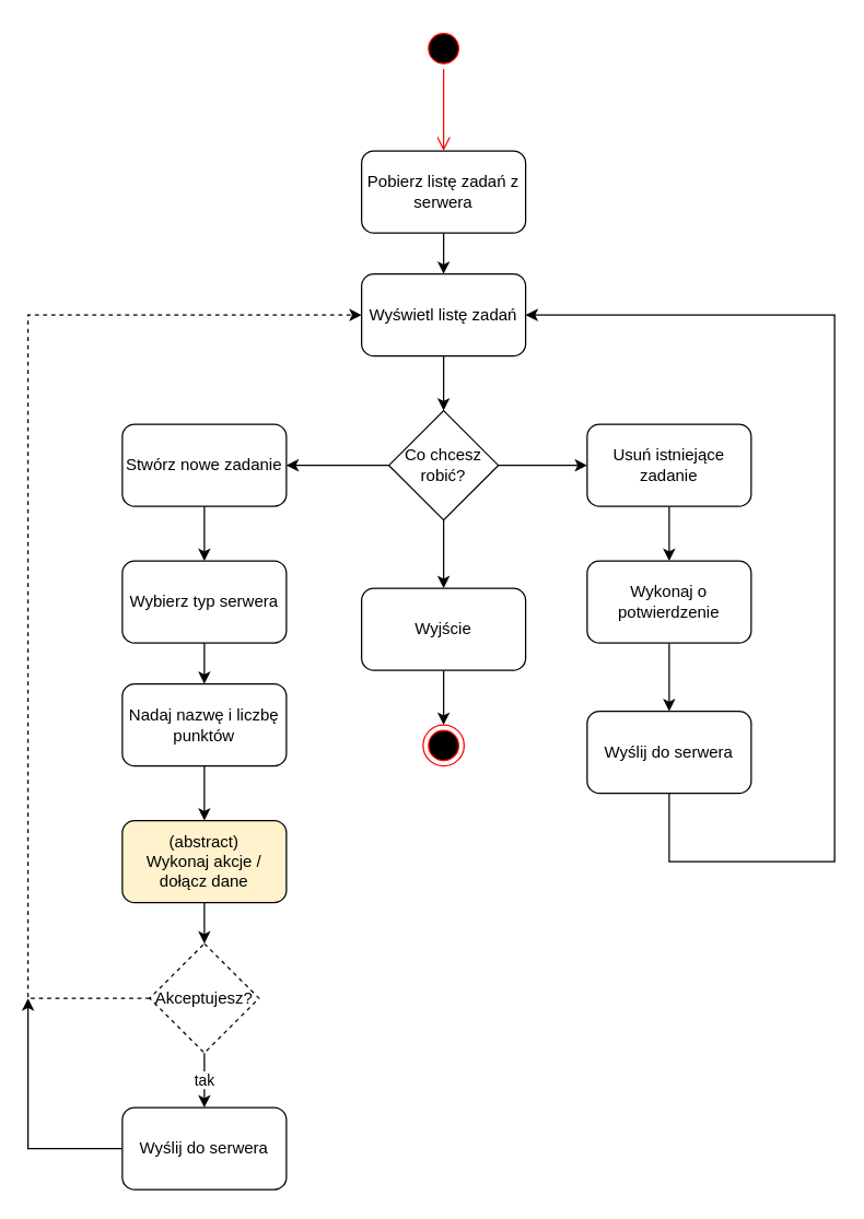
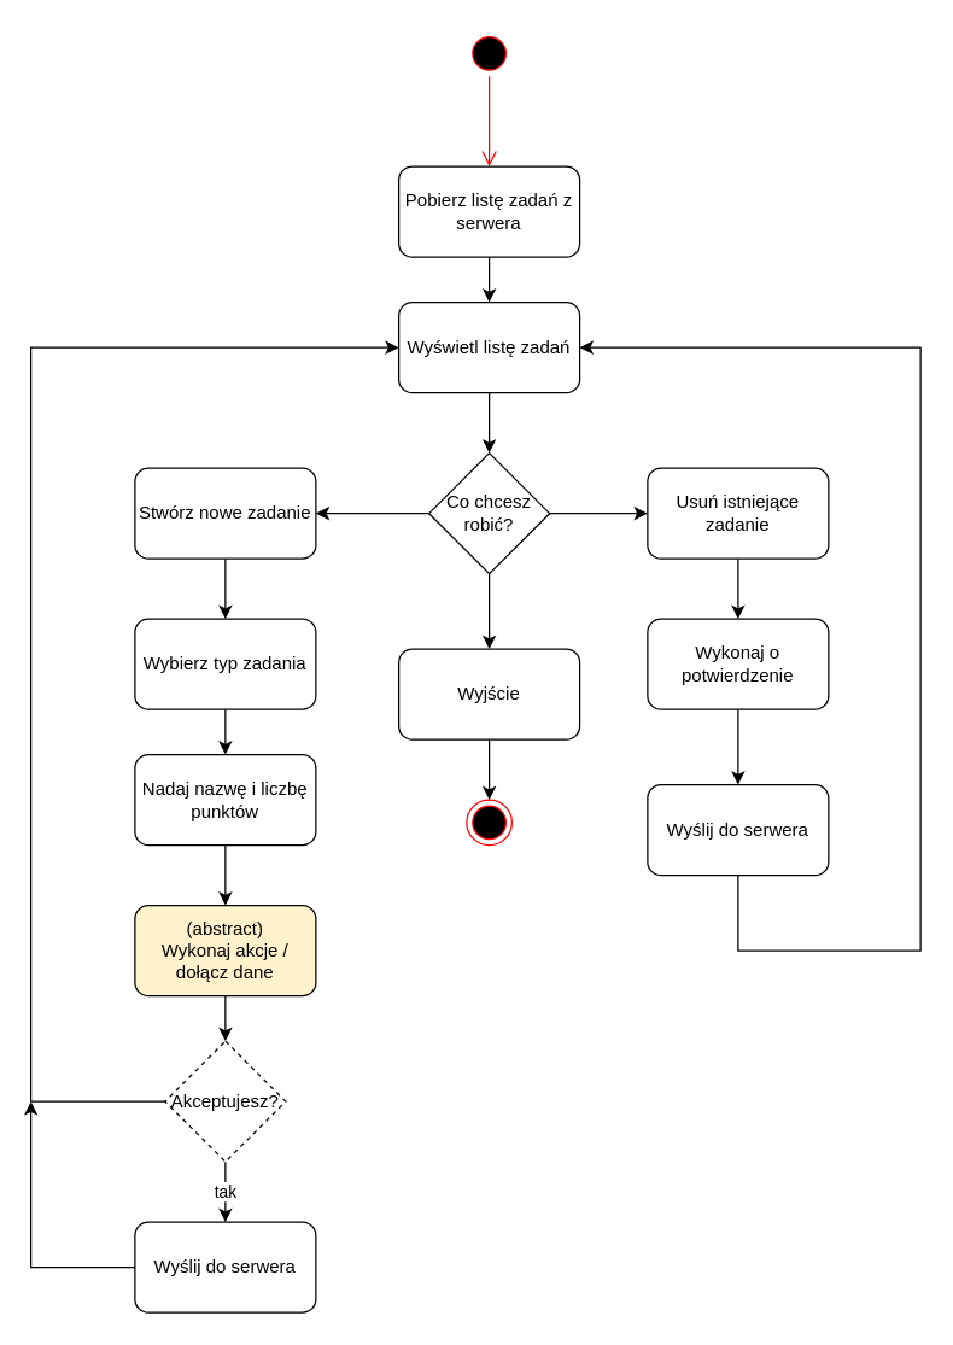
- <mxCell id="25" value="" style="endArrow=classic;html=1;rounded=0;exitX=0;exitY=0.5;exitDx=0;exitDy=0;entryX=0;entryY=0.5;entryDx=0;entryDy=0;dashed=1;" edge="1" parent="1" source="22" target="7"><mxGeometry width="50" height="50" relative="1" as="geometry"><mxPoint x="150" y="630" as="sourcePoint" /><mxPoint x="130" y="230" as="targetPoint" /><Array as="points"><mxPoint x="20" y="730" /><mxPoint x="20" y="230" /></Array></mxGeometry></mxCell>
+ <mxCell id="25" value="" style="endArrow=classic;html=1;rounded=0;exitX=0;exitY=0.5;exitDx=0;exitDy=0;entryX=0;entryY=0.5;entryDx=0;entryDy=0;" edge="1" parent="1" source="22" target="7"><mxGeometry width="50" height="50" relative="1" as="geometry"><mxPoint x="150" y="630" as="sourcePoint" /><mxPoint x="130" y="230" as="targetPoint" /><Array as="points"><mxPoint x="20" y="730" /><mxPoint x="20" y="230" /></Array></mxGeometry></mxCell>
- <mxCell id="16" value="Wybierz typ serwera" style="rounded=1;whiteSpace=wrap;html=1;" vertex="1" parent="1"><mxGeometry x="89" y="410" width="120" height="60" as="geometry" /></mxCell>
+ <mxCell id="16" value="Wybierz typ zadania" style="rounded=1;whiteSpace=wrap;html=1;" vertex="1" parent="1"><mxGeometry x="89" y="410" width="120" height="60" as="geometry" /></mxCell>
